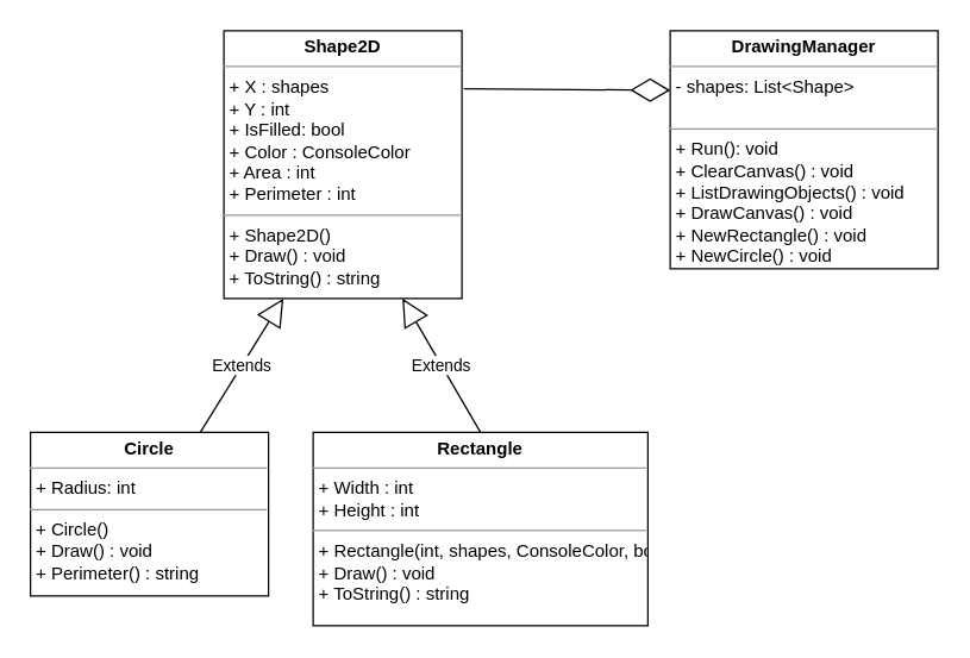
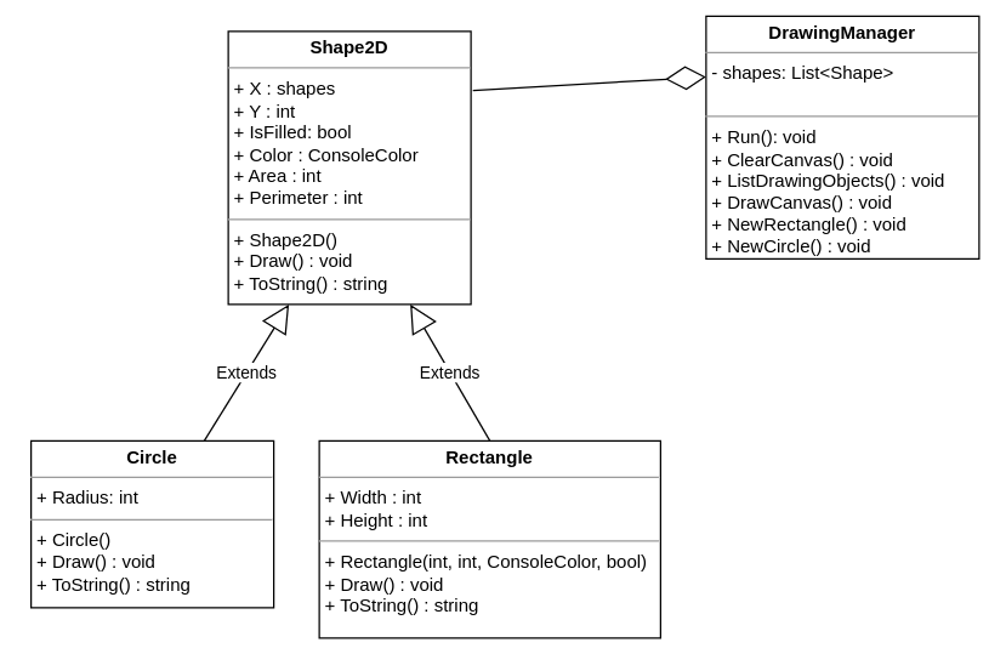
- <mxCell id="8" value="&lt;p style=&quot;margin: 0px ; margin-top: 4px ; text-align: center&quot;&gt;&lt;b&gt;DrawingManager&lt;/b&gt;&lt;/p&gt;&lt;hr size=&quot;1&quot;&gt;&lt;p style=&quot;margin: 0px ; margin-left: 4px&quot;&gt;- shapes: List&amp;lt;Shape&amp;gt;&lt;/p&gt;&lt;p style=&quot;margin: 0px ; margin-left: 4px&quot;&gt;&lt;br&gt;&lt;/p&gt;&lt;hr size=&quot;1&quot;&gt;&lt;p style=&quot;margin: 0px ; margin-left: 4px&quot;&gt;+ Run(): void&lt;/p&gt;&lt;p style=&quot;margin: 0px ; margin-left: 4px&quot;&gt;+ ClearCanvas() : void&lt;/p&gt;&lt;p style=&quot;margin: 0px ; margin-left: 4px&quot;&gt;+ ListDrawingObjects() : void&lt;/p&gt;&lt;p style=&quot;margin: 0px ; margin-left: 4px&quot;&gt;+ DrawCanvas() : void&lt;/p&gt;&lt;p style=&quot;margin: 0px ; margin-left: 4px&quot;&gt;+ NewRectangle() : void&lt;/p&gt;&lt;p style=&quot;margin: 0px ; margin-left: 4px&quot;&gt;+ NewCircle() : void&lt;/p&gt;" style="verticalAlign=top;align=left;overflow=fill;fontSize=12;fontFamily=Helvetica;html=1;" parent="1" vertex="1"><mxGeometry x="450" y="20" width="180" height="160" as="geometry" /></mxCell>
+ <mxCell id="8" value="&lt;p style=&quot;margin: 0px ; margin-top: 4px ; text-align: center&quot;&gt;&lt;b&gt;DrawingManager&lt;/b&gt;&lt;/p&gt;&lt;hr size=&quot;1&quot;&gt;&lt;p style=&quot;margin: 0px ; margin-left: 4px&quot;&gt;- shapes: List&amp;lt;Shape&amp;gt;&lt;/p&gt;&lt;p style=&quot;margin: 0px ; margin-left: 4px&quot;&gt;&lt;br&gt;&lt;/p&gt;&lt;hr size=&quot;1&quot;&gt;&lt;p style=&quot;margin: 0px ; margin-left: 4px&quot;&gt;+ Run(): void&lt;/p&gt;&lt;p style=&quot;margin: 0px ; margin-left: 4px&quot;&gt;+ ClearCanvas() : void&lt;/p&gt;&lt;p style=&quot;margin: 0px ; margin-left: 4px&quot;&gt;+ ListDrawingObjects() : void&lt;/p&gt;&lt;p style=&quot;margin: 0px ; margin-left: 4px&quot;&gt;+ DrawCanvas() : void&lt;/p&gt;&lt;p style=&quot;margin: 0px ; margin-left: 4px&quot;&gt;+ NewRectangle() : void&lt;/p&gt;&lt;p style=&quot;margin: 0px ; margin-left: 4px&quot;&gt;+ NewCircle() : void&lt;/p&gt;" style="verticalAlign=top;align=left;overflow=fill;fontSize=12;fontFamily=Helvetica;html=1;" parent="1" vertex="1"><mxGeometry x="465" y="10" width="180" height="160" as="geometry" /></mxCell>
- <mxCell id="4" value="&lt;p style=&quot;margin: 0px ; margin-top: 4px ; text-align: center&quot;&gt;&lt;b&gt;Circle&lt;/b&gt;&lt;/p&gt;&lt;hr size=&quot;1&quot;&gt;&lt;p style=&quot;margin: 0px ; margin-left: 4px&quot;&gt;+ Radius: int&lt;/p&gt;&lt;hr size=&quot;1&quot;&gt;&lt;p style=&quot;margin: 0px ; margin-left: 4px&quot;&gt;+ Circle()&lt;/p&gt;&lt;p style=&quot;margin: 0px ; margin-left: 4px&quot;&gt;+ Draw() : void&lt;/p&gt;&lt;p style=&quot;margin: 0px ; margin-left: 4px&quot;&gt;+ Perimeter() : string&lt;/p&gt;&lt;p style=&quot;margin: 0px ; margin-left: 4px&quot;&gt;&lt;br&gt;&lt;/p&gt;" style="verticalAlign=top;align=left;overflow=fill;fontSize=12;fontFamily=Helvetica;html=1;" parent="1" vertex="1"><mxGeometry x="20" y="290" width="160" height="110" as="geometry" /></mxCell>
+ <mxCell id="4" value="&lt;p style=&quot;margin: 0px ; margin-top: 4px ; text-align: center&quot;&gt;&lt;b&gt;Circle&lt;/b&gt;&lt;/p&gt;&lt;hr size=&quot;1&quot;&gt;&lt;p style=&quot;margin: 0px ; margin-left: 4px&quot;&gt;+ Radius: int&lt;/p&gt;&lt;hr size=&quot;1&quot;&gt;&lt;p style=&quot;margin: 0px ; margin-left: 4px&quot;&gt;+ Circle()&lt;/p&gt;&lt;p style=&quot;margin: 0px ; margin-left: 4px&quot;&gt;+ Draw() : void&lt;/p&gt;&lt;p style=&quot;margin: 0px ; margin-left: 4px&quot;&gt;+ ToString() : string&lt;/p&gt;&lt;p style=&quot;margin: 0px ; margin-left: 4px&quot;&gt;&lt;br&gt;&lt;/p&gt;" style="verticalAlign=top;align=left;overflow=fill;fontSize=12;fontFamily=Helvetica;html=1;" parent="1" vertex="1"><mxGeometry x="20" y="290" width="160" height="110" as="geometry" /></mxCell>
- <mxCell id="6" value="&lt;p style=&quot;margin: 0px ; margin-top: 4px ; text-align: center&quot;&gt;&lt;b&gt;Rectangle&lt;/b&gt;&lt;/p&gt;&lt;hr size=&quot;1&quot;&gt;&lt;p style=&quot;margin: 0px ; margin-left: 4px&quot;&gt;+ Width : int&lt;/p&gt;&lt;p style=&quot;margin: 0px ; margin-left: 4px&quot;&gt;+ Height : int&lt;/p&gt;&lt;hr size=&quot;1&quot;&gt;&lt;p style=&quot;margin: 0px ; margin-left: 4px&quot;&gt;+ Rectangle(int, shapes, ConsoleColor, bool)&lt;/p&gt;&lt;p style=&quot;margin: 0px ; margin-left: 4px&quot;&gt;+ Draw() : void&lt;/p&gt;&lt;p style=&quot;margin: 0px ; margin-left: 4px&quot;&gt;+ ToString() : string&lt;/p&gt;" style="verticalAlign=top;align=left;overflow=fill;fontSize=12;fontFamily=Helvetica;html=1;" parent="1" vertex="1"><mxGeometry x="210" y="290" width="225" height="130" as="geometry" /></mxCell>
+ <mxCell id="6" value="&lt;p style=&quot;margin: 0px ; margin-top: 4px ; text-align: center&quot;&gt;&lt;b&gt;Rectangle&lt;/b&gt;&lt;/p&gt;&lt;hr size=&quot;1&quot;&gt;&lt;p style=&quot;margin: 0px ; margin-left: 4px&quot;&gt;+ Width : int&lt;/p&gt;&lt;p style=&quot;margin: 0px ; margin-left: 4px&quot;&gt;+ Height : int&lt;/p&gt;&lt;hr size=&quot;1&quot;&gt;&lt;p style=&quot;margin: 0px ; margin-left: 4px&quot;&gt;+ Rectangle(int, int, ConsoleColor, bool)&lt;/p&gt;&lt;p style=&quot;margin: 0px ; margin-left: 4px&quot;&gt;+ Draw() : void&lt;/p&gt;&lt;p style=&quot;margin: 0px ; margin-left: 4px&quot;&gt;+ ToString() : string&lt;/p&gt;" style="verticalAlign=top;align=left;overflow=fill;fontSize=12;fontFamily=Helvetica;html=1;" parent="1" vertex="1"><mxGeometry x="210" y="290" width="225" height="130" as="geometry" /></mxCell>
